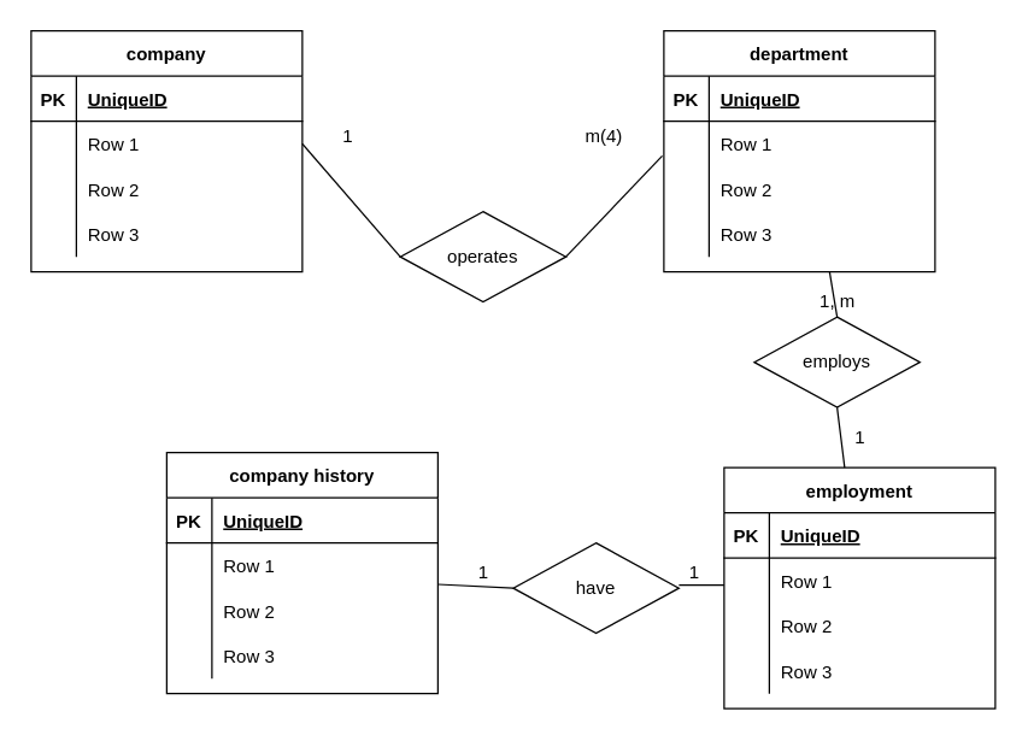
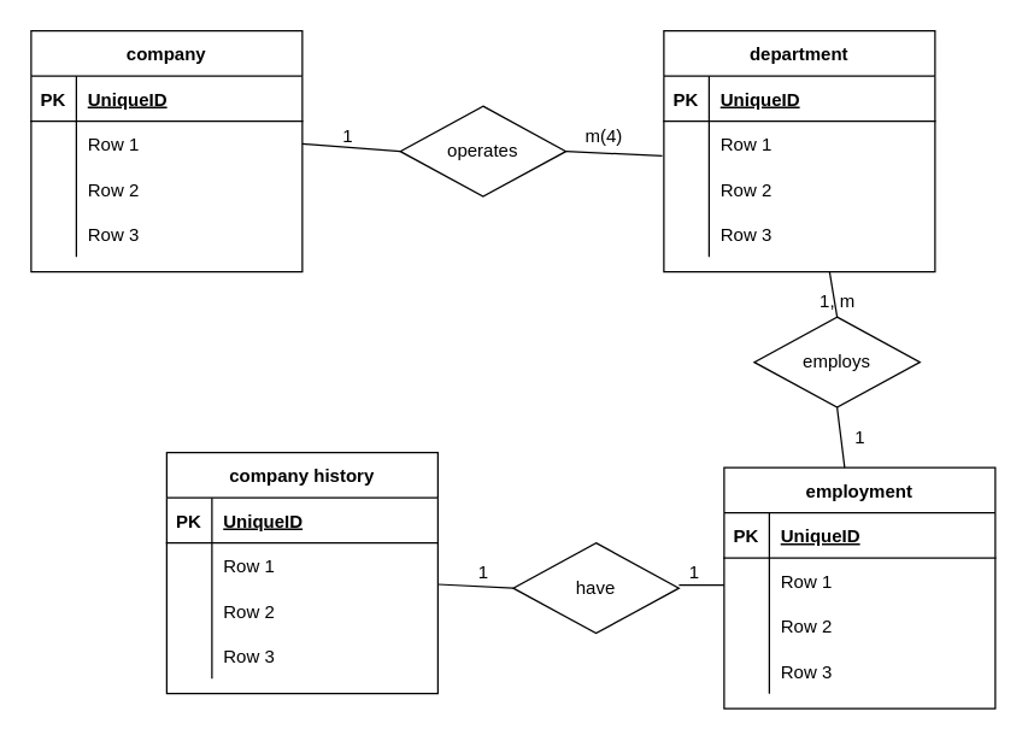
- <mxCell id="28" value="operates" style="shape=rhombus;perimeter=rhombusPerimeter;whiteSpace=wrap;html=1;align=center;" parent="1" vertex="1"><mxGeometry x="265" y="140" width="110" height="60" as="geometry" /></mxCell>
+ <mxCell id="28" value="operates" style="shape=rhombus;perimeter=rhombusPerimeter;whiteSpace=wrap;html=1;align=center;" parent="1" vertex="1"><mxGeometry x="265" y="70" width="110" height="60" as="geometry" /></mxCell>
